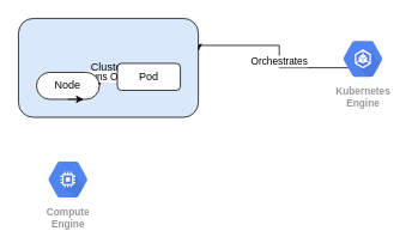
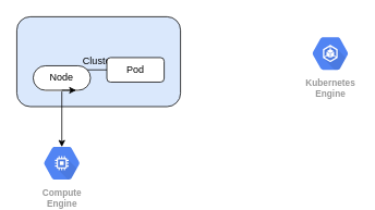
- <mxCell id="2" value="Orchestrates" style="edgeStyle=orthogonalEdgeStyle;rounded=0;orthogonalLoop=1;jettySize=auto;html=1;exitX=0.75;exitY=0.67;exitDx=0;exitDy=0;exitPerimeter=0;entryX=1;entryY=0.333;entryDx=0;entryDy=0;entryPerimeter=0;" edge="1" parent="1" source="3" target="4"><mxGeometry relative="1" as="geometry"><mxPoint x="370" y="30" as="targetPoint" /><Array as="points"><mxPoint x="310" y="75" /><mxPoint x="310" y="50" /></Array></mxGeometry></mxCell>
- <mxCell id="5" value="Runs On" style="edgeStyle=orthogonalEdgeStyle;rounded=0;orthogonalLoop=1;jettySize=auto;html=1;" edge="1" parent="1" source="6" target="8"><mxGeometry relative="1" as="geometry" /></mxCell>
+ <mxCell id="5" value="Runs On" style="edgeStyle=orthogonalEdgeStyle;rounded=0;orthogonalLoop=1;jettySize=auto;html=1;entryX=0.5;entryY=0.16;entryDx=0;entryDy=0;entryPerimeter=0;" edge="1" parent="1" source="6" target="7"><mxGeometry relative="1" as="geometry" /></mxCell>
